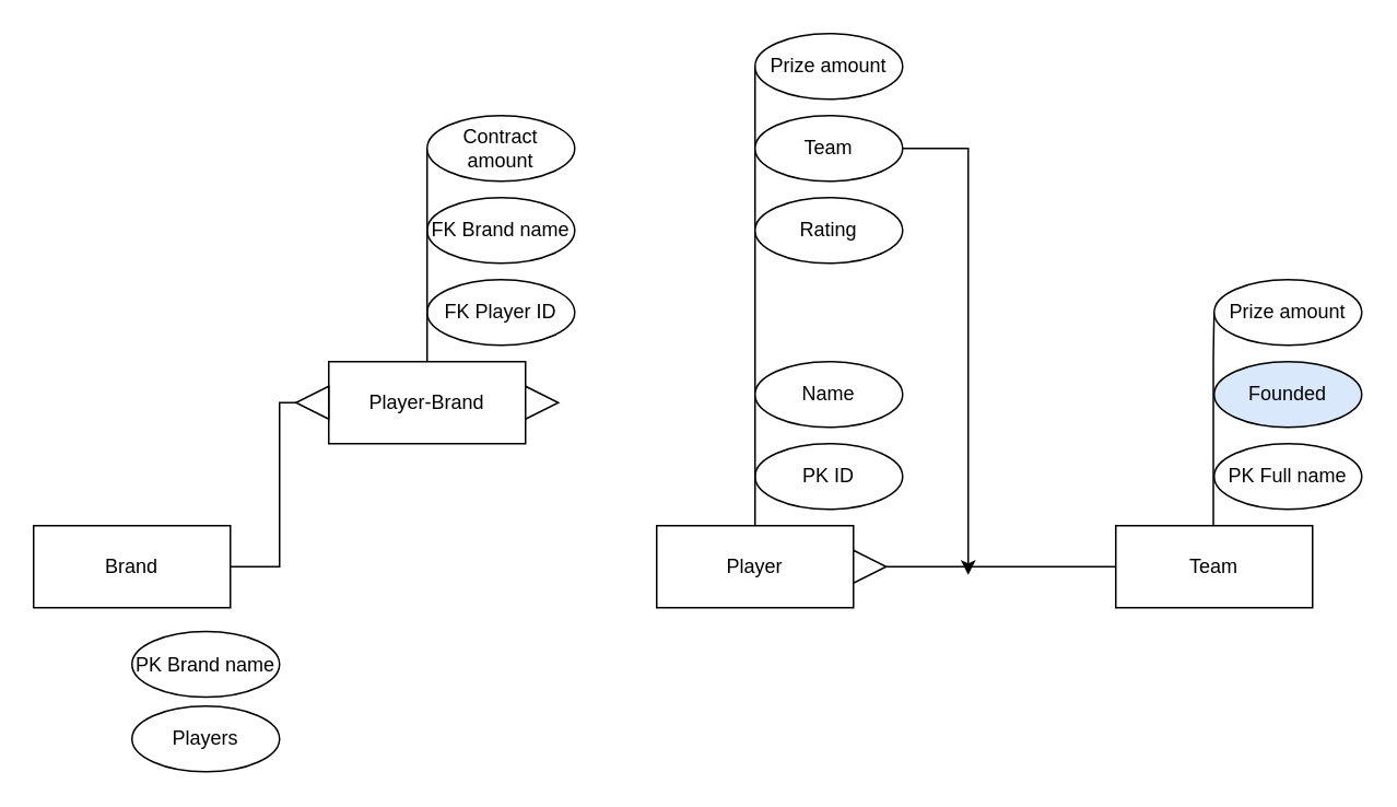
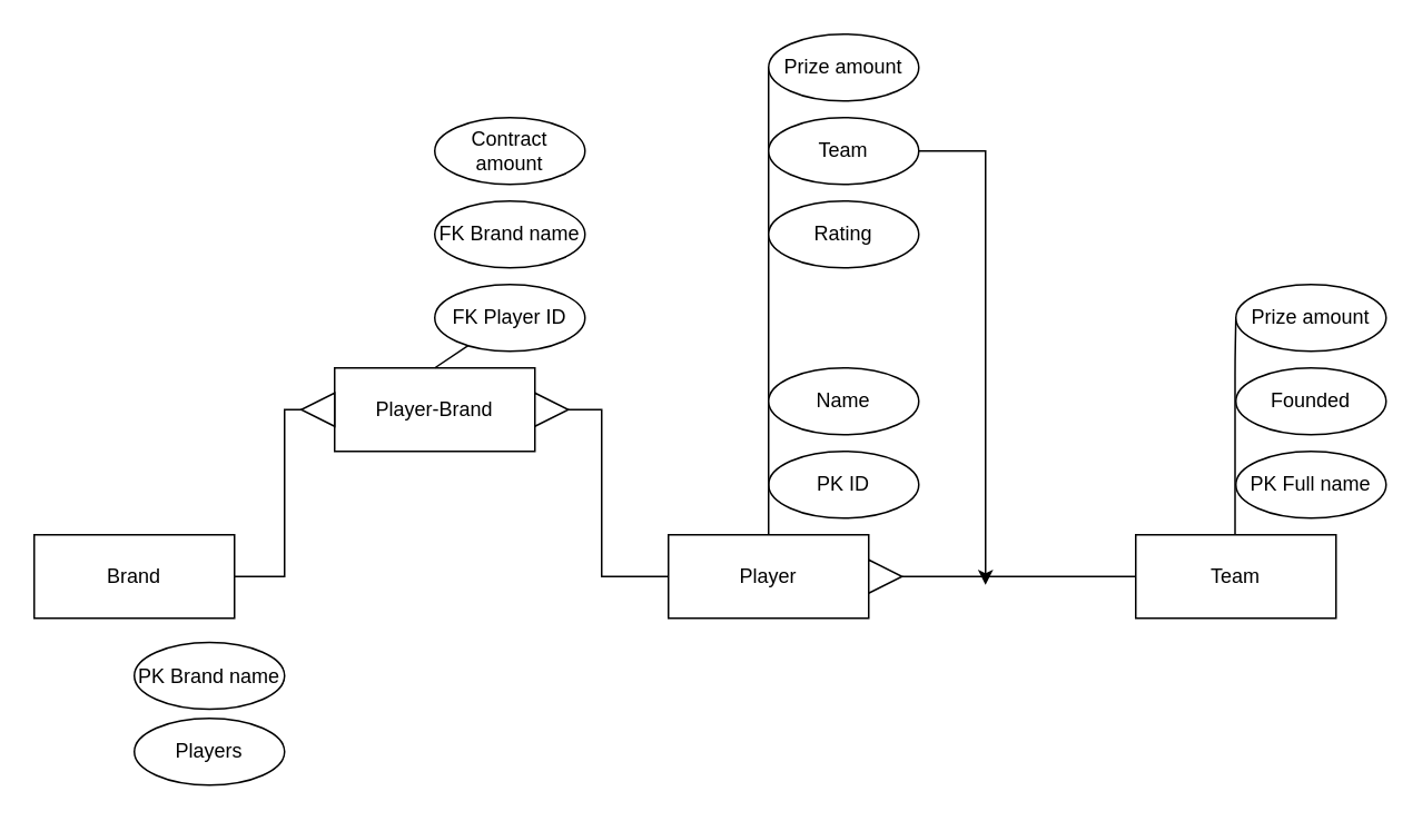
- <mxCell id="25" value="" style="endArrow=none;html=1;exitX=0.5;exitY=0;exitDx=0;exitDy=0;entryX=0;entryY=0.5;entryDx=0;entryDy=0;" parent="1" source="20" target="30" edge="1"><mxGeometry width="50" height="50" relative="1" as="geometry"><mxPoint x="770" y="220" as="sourcePoint" /><mxPoint x="820" y="170" as="targetPoint" /></mxGeometry></mxCell>
+ <mxCell id="25" value="" style="endArrow=none;html=1;exitX=0.5;exitY=0;exitDx=0;exitDy=0;" parent="1" source="20" target="23" edge="1"><mxGeometry width="50" height="50" relative="1" as="geometry"><mxPoint x="770" y="220" as="sourcePoint" /><mxPoint x="820" y="170" as="targetPoint" /></mxGeometry></mxCell>
- <mxCell id="14" value="Founded" style="ellipse;whiteSpace=wrap;html=1;fillColor=#dae8fc;" parent="1" vertex="1"><mxGeometry x="740" y="220" width="90" height="40" as="geometry" /></mxCell>
+ <mxCell id="14" value="Founded" style="ellipse;whiteSpace=wrap;html=1;" parent="1" vertex="1"><mxGeometry x="740" y="220" width="90" height="40" as="geometry" /></mxCell>
+ <mxCell id="2" style="edgeStyle=orthogonalEdgeStyle;rounded=0;orthogonalLoop=1;jettySize=auto;html=1;entryX=1;entryY=0.5;entryDx=0;entryDy=0;" parent="1" source="3" target="20" edge="1"><mxGeometry relative="1" as="geometry" /></mxCell>
